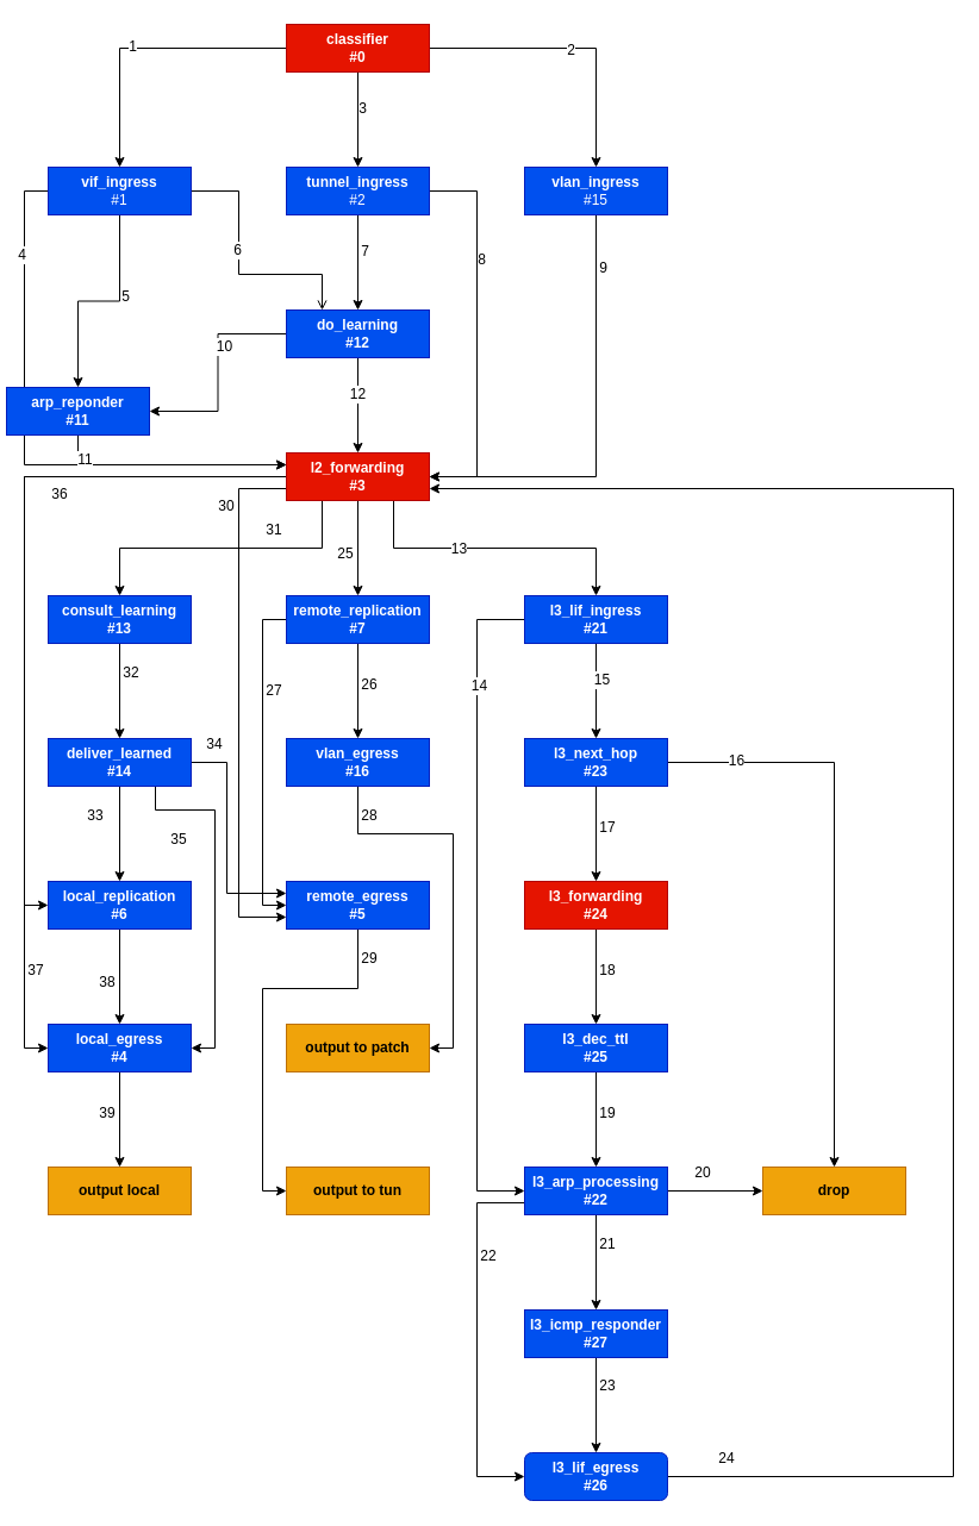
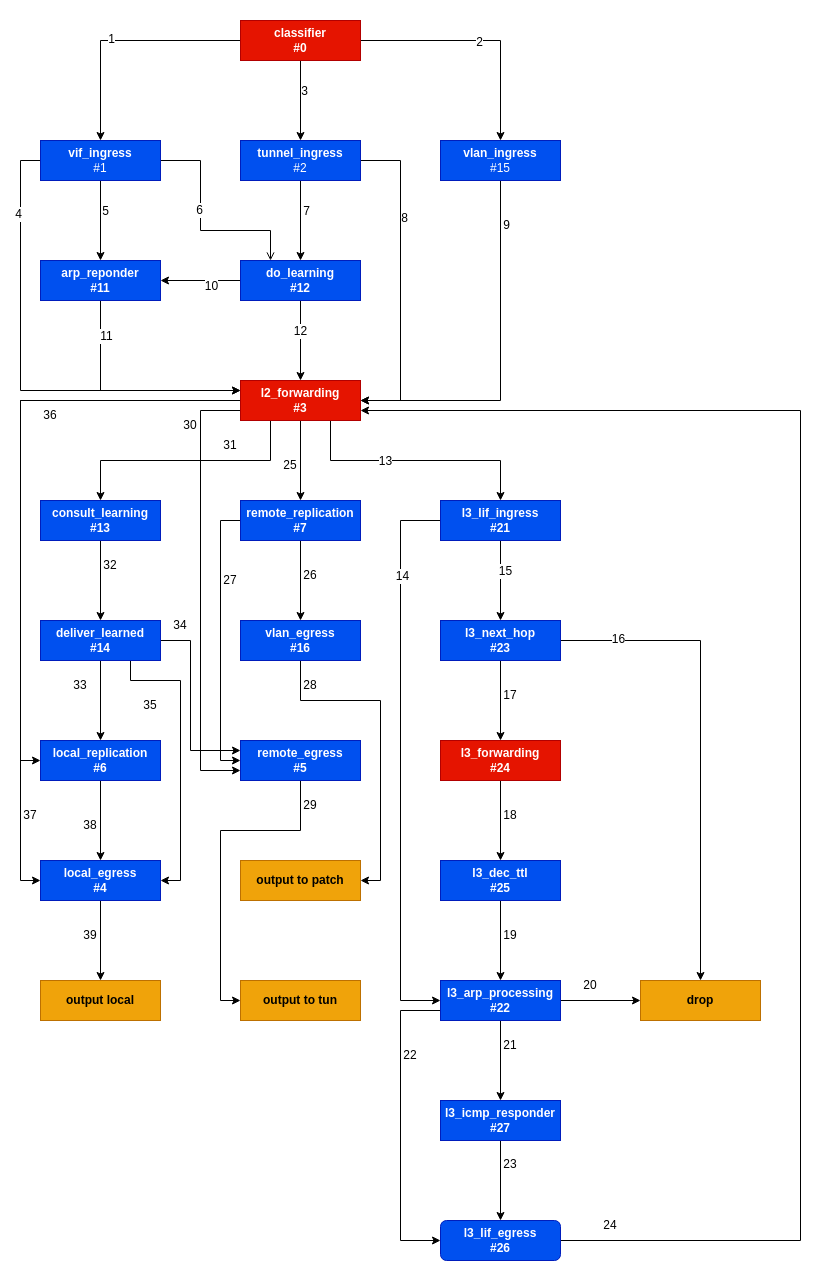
- <mxCell id="31" value="&lt;b&gt;arp_reponder&lt;br&gt;#11&lt;br&gt;&lt;/b&gt;" style="rounded=0;whiteSpace=wrap;html=1;fillColor=#0050ef;fontColor=#ffffff;strokeColor=#001DBC;" vertex="1" parent="1"><mxGeometry x="5" y="325" width="120" height="40" as="geometry" /></mxCell>
+ <mxCell id="31" value="&lt;b&gt;arp_reponder&lt;br&gt;#11&lt;br&gt;&lt;/b&gt;" style="rounded=0;whiteSpace=wrap;html=1;fillColor=#0050ef;fontColor=#ffffff;strokeColor=#001DBC;" vertex="1" parent="1"><mxGeometry x="40" y="260" width="120" height="40" as="geometry" /></mxCell>
